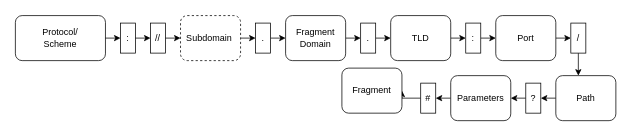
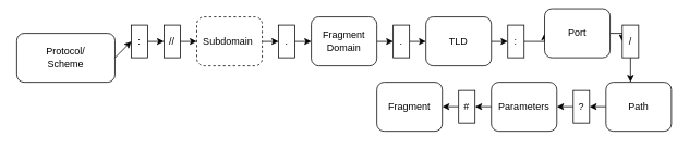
- <mxCell id="2" value="Protocol/&lt;br&gt;Scheme" style="rounded=1;whiteSpace=wrap;html=1;" vertex="1" parent="1"><mxGeometry x="20" y="20" width="120" height="60" as="geometry" /></mxCell>
+ <mxCell id="2" value="Protocol/&lt;br&gt;Scheme" style="rounded=1;whiteSpace=wrap;html=1;" vertex="1" parent="1"><mxGeometry x="20" y="40" width="120" height="60" as="geometry" /></mxCell>
- <mxCell id="21" value="Port" style="rounded=1;whiteSpace=wrap;html=1;" vertex="1" parent="1"><mxGeometry x="660" y="20" width="80" height="60" as="geometry" /></mxCell>
+ <mxCell id="21" value="Port" style="rounded=1;whiteSpace=wrap;html=1;" vertex="1" parent="1"><mxGeometry x="665" y="10" width="80" height="60" as="geometry" /></mxCell>
- <mxCell id="32" value="Fragment" style="rounded=1;whiteSpace=wrap;html=1;" vertex="1" parent="1"><mxGeometry x="455" y="90" width="80" height="60" as="geometry" /></mxCell>
+ <mxCell id="32" value="Fragment" style="rounded=1;whiteSpace=wrap;html=1;" vertex="1" parent="1"><mxGeometry x="460" y="100" width="80" height="60" as="geometry" /></mxCell>
